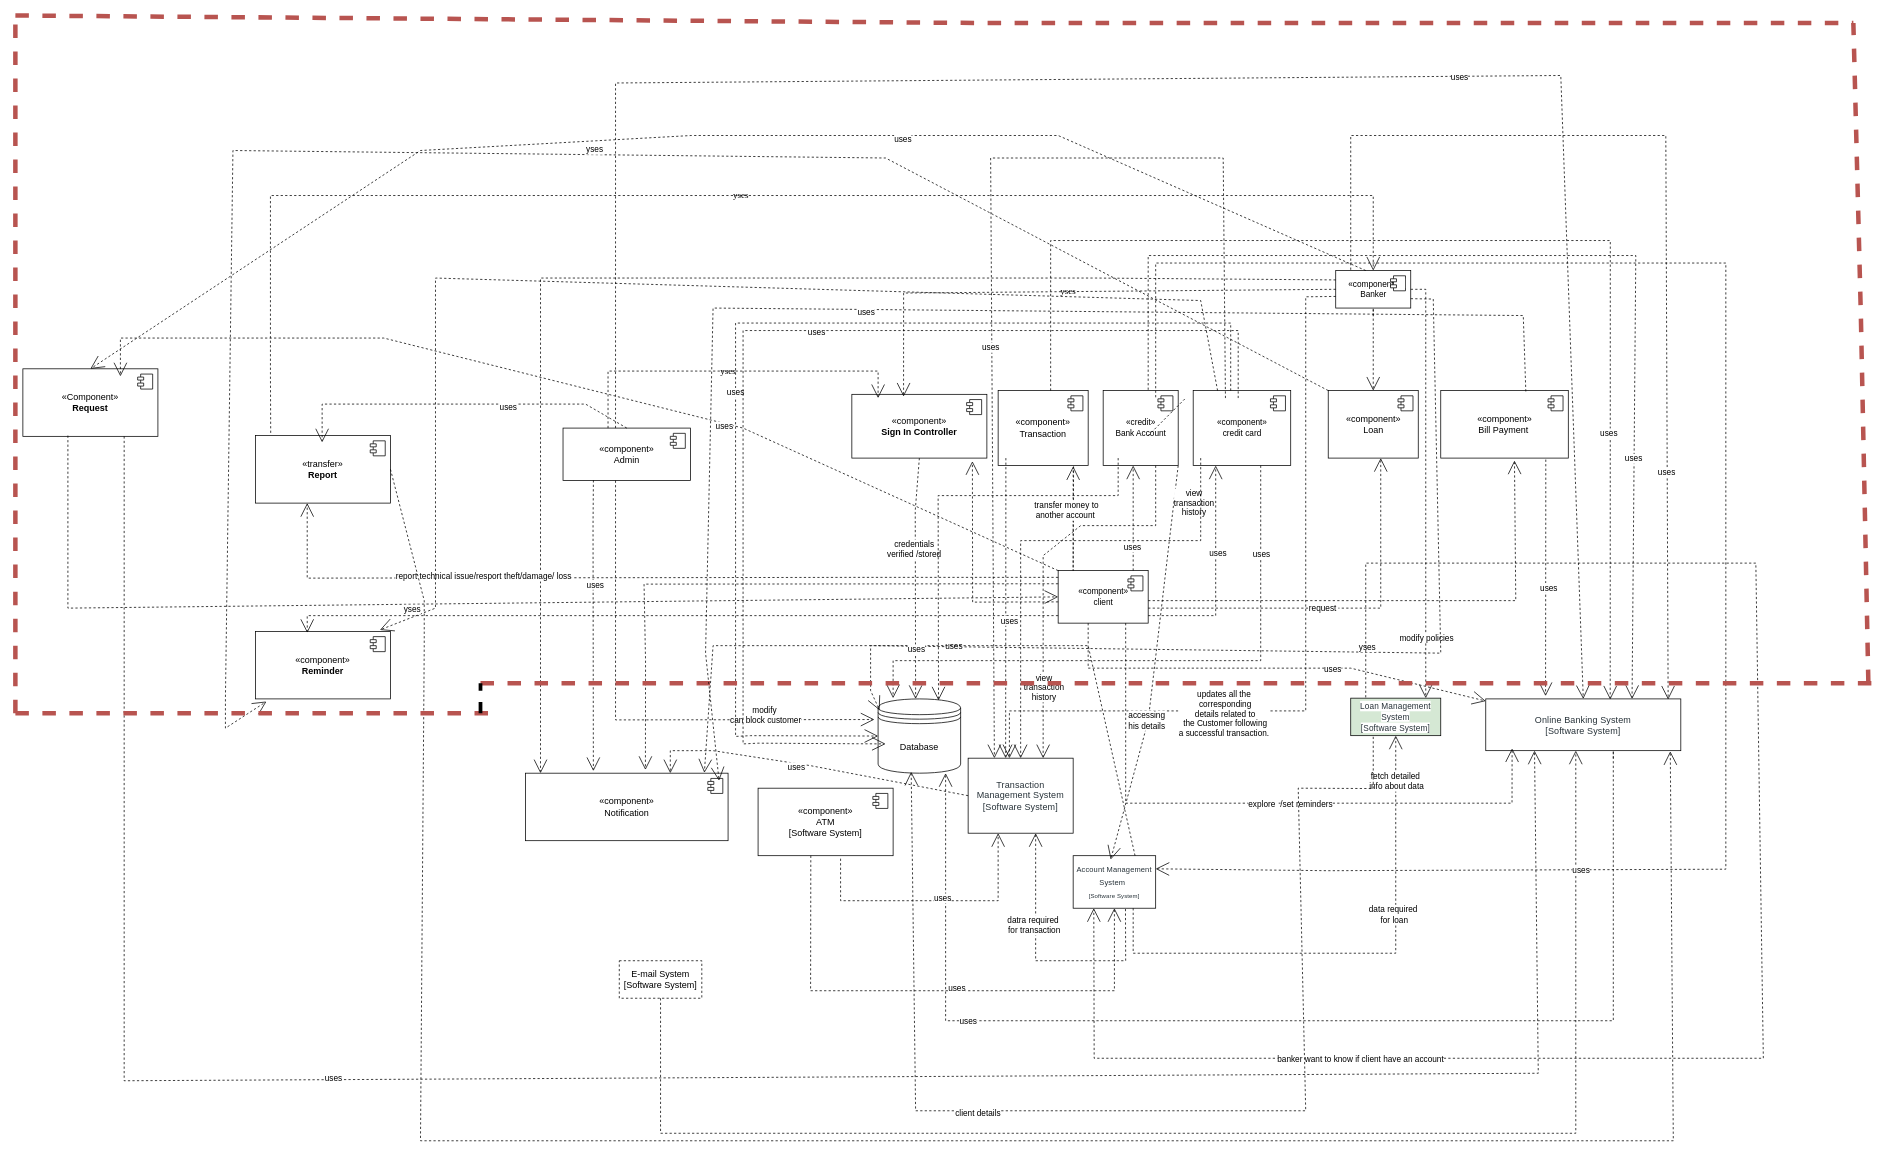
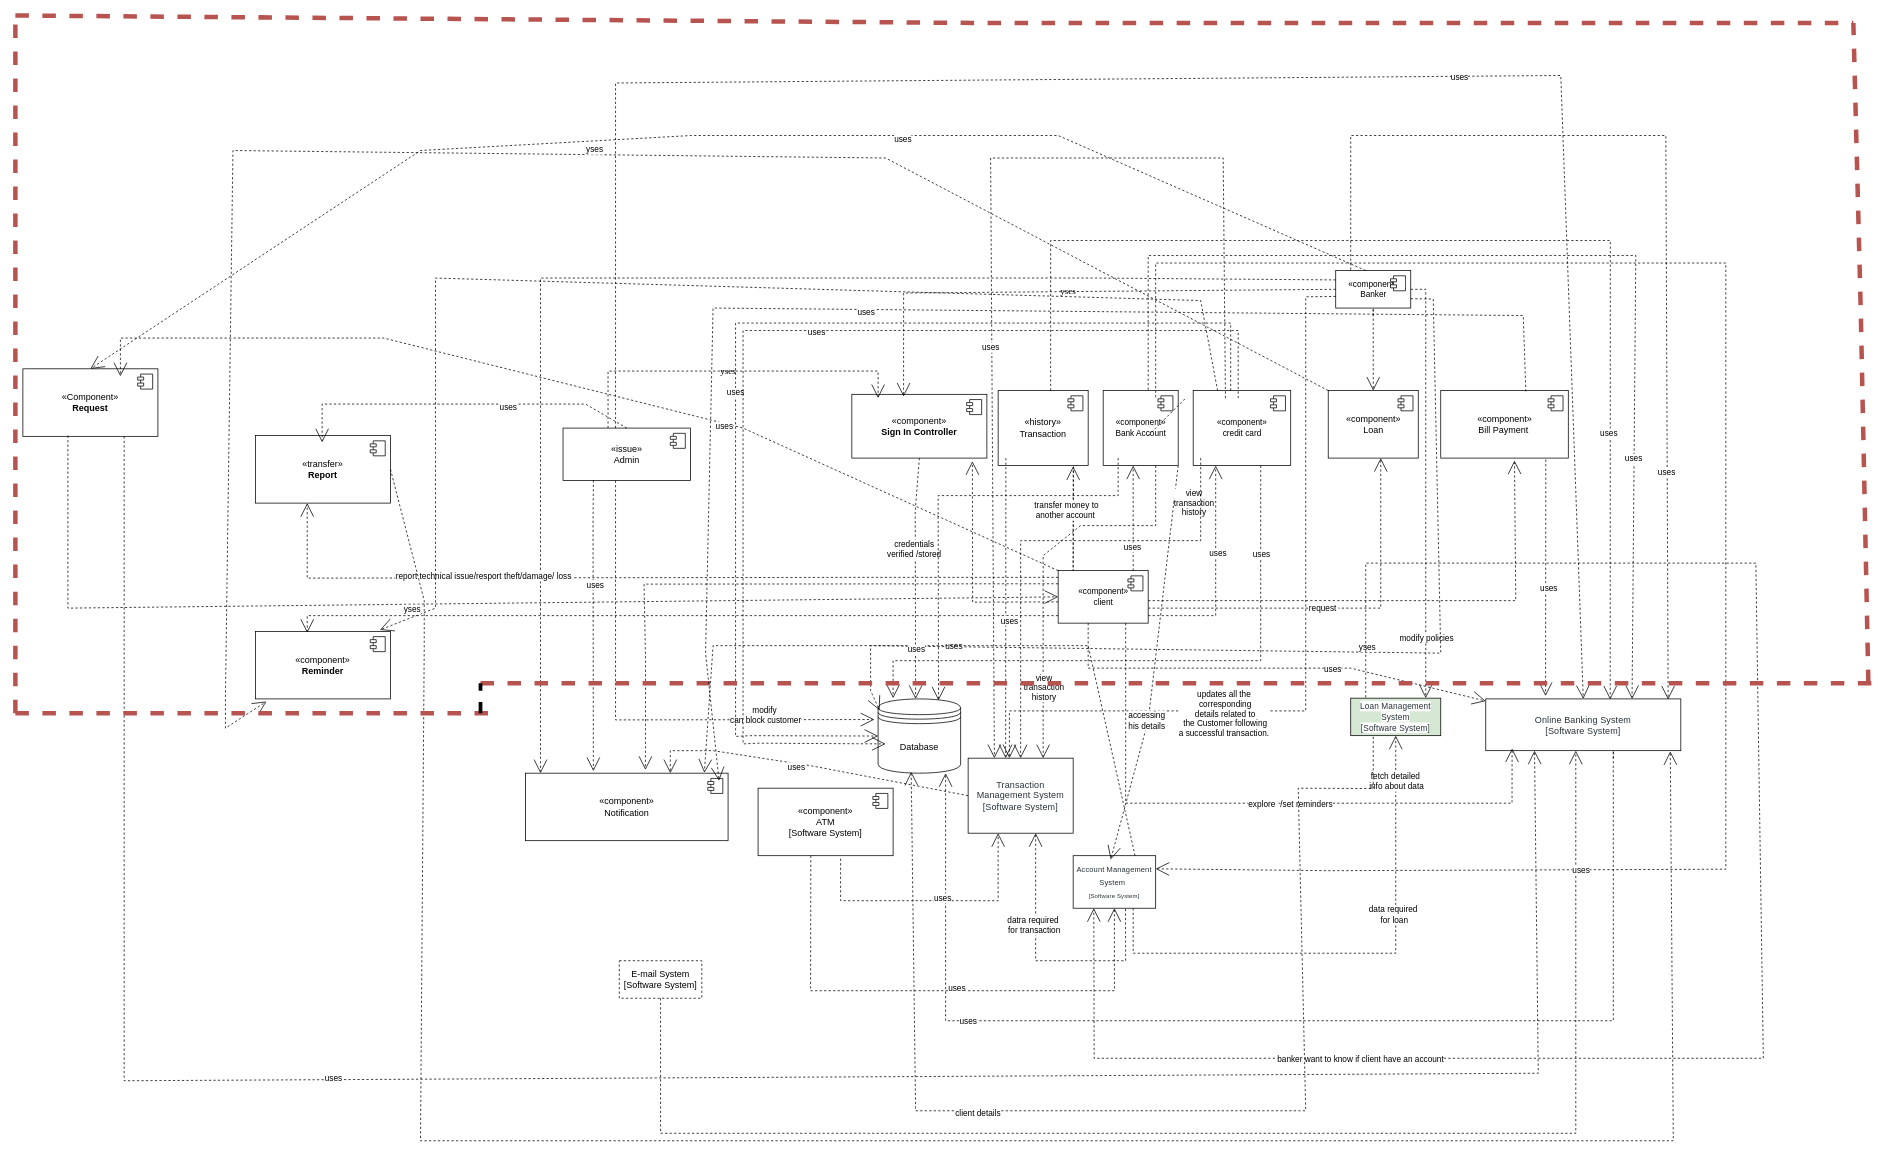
- <mxCell id="76" value="yses" style="edgeStyle=none;rounded=0;html=1;dashed=1;labelBackgroundColor=none;startArrow=none;startFill=0;startSize=8;endArrow=open;endFill=0;endSize=16;fontFamily=Verdana;fontSize=12;entryX=0.5;entryY=0;entryDx=0;entryDy=0;exitX=0.113;exitY=-0.04;exitDx=0;exitDy=0;exitPerimeter=0;" parent="1" target="15" edge="1" source="71"><mxGeometry relative="1" as="geometry"><mxPoint x="360" y="570" as="sourcePoint" /><mxPoint x="1890" y="160" as="targetPoint" /><Array as="points"><mxPoint x="360" y="500" /><mxPoint x="360" y="260" /><mxPoint x="1110" y="260" /><mxPoint x="1830" y="260" /></Array></mxGeometry></mxCell>
- <mxCell id="28" value="«component»&lt;br&gt;Transaction" style="html=1;dropTarget=0;whiteSpace=wrap;" parent="1" vertex="1"><mxGeometry x="1330" y="520" width="120" height="100" as="geometry" /></mxCell>
+ <mxCell id="28" value="«history»&lt;br&gt;Transaction" style="html=1;dropTarget=0;whiteSpace=wrap;" parent="1" vertex="1"><mxGeometry x="1330" y="520" width="120" height="100" as="geometry" /></mxCell>
- <mxCell id="9" value="«credit»&lt;br&gt;Bank Account" style="html=1;dropTarget=0;fontSize=11;direction=east;" parent="1" vertex="1"><mxGeometry x="1470" y="520" width="100" height="100" as="geometry" /></mxCell>
+ <mxCell id="9" value="«component»&lt;br&gt;Bank Account" style="html=1;dropTarget=0;fontSize=11;direction=east;" parent="1" vertex="1"><mxGeometry x="1470" y="520" width="100" height="100" as="geometry" /></mxCell>
- <mxCell id="49" value="«component»&lt;br&gt;Admin" style="html=1;dropTarget=0;whiteSpace=wrap;" parent="1" vertex="1"><mxGeometry x="750" y="570" width="170" height="70" as="geometry" /></mxCell>
+ <mxCell id="49" value="«issue»&lt;br&gt;Admin" style="html=1;dropTarget=0;whiteSpace=wrap;" parent="1" vertex="1"><mxGeometry x="750" y="570" width="170" height="70" as="geometry" /></mxCell>
